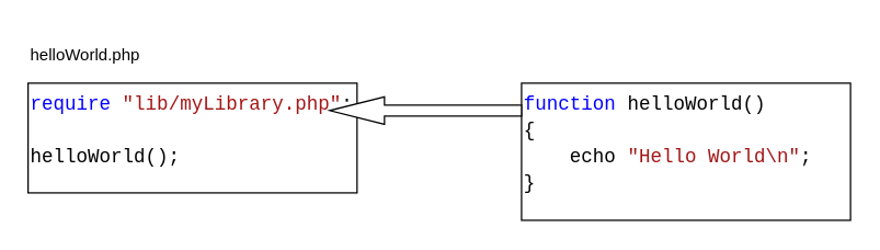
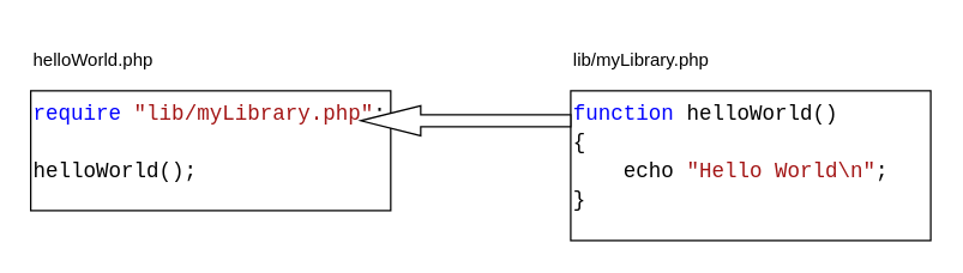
+ <mxCell id="5" value="lib/myLibrary.php" style="text;html=1;align=left;verticalAlign=middle;whiteSpace=wrap;rounded=0;" parent="1" vertex="1"><mxGeometry x="380" y="20" width="240" height="40" as="geometry" /></mxCell>
